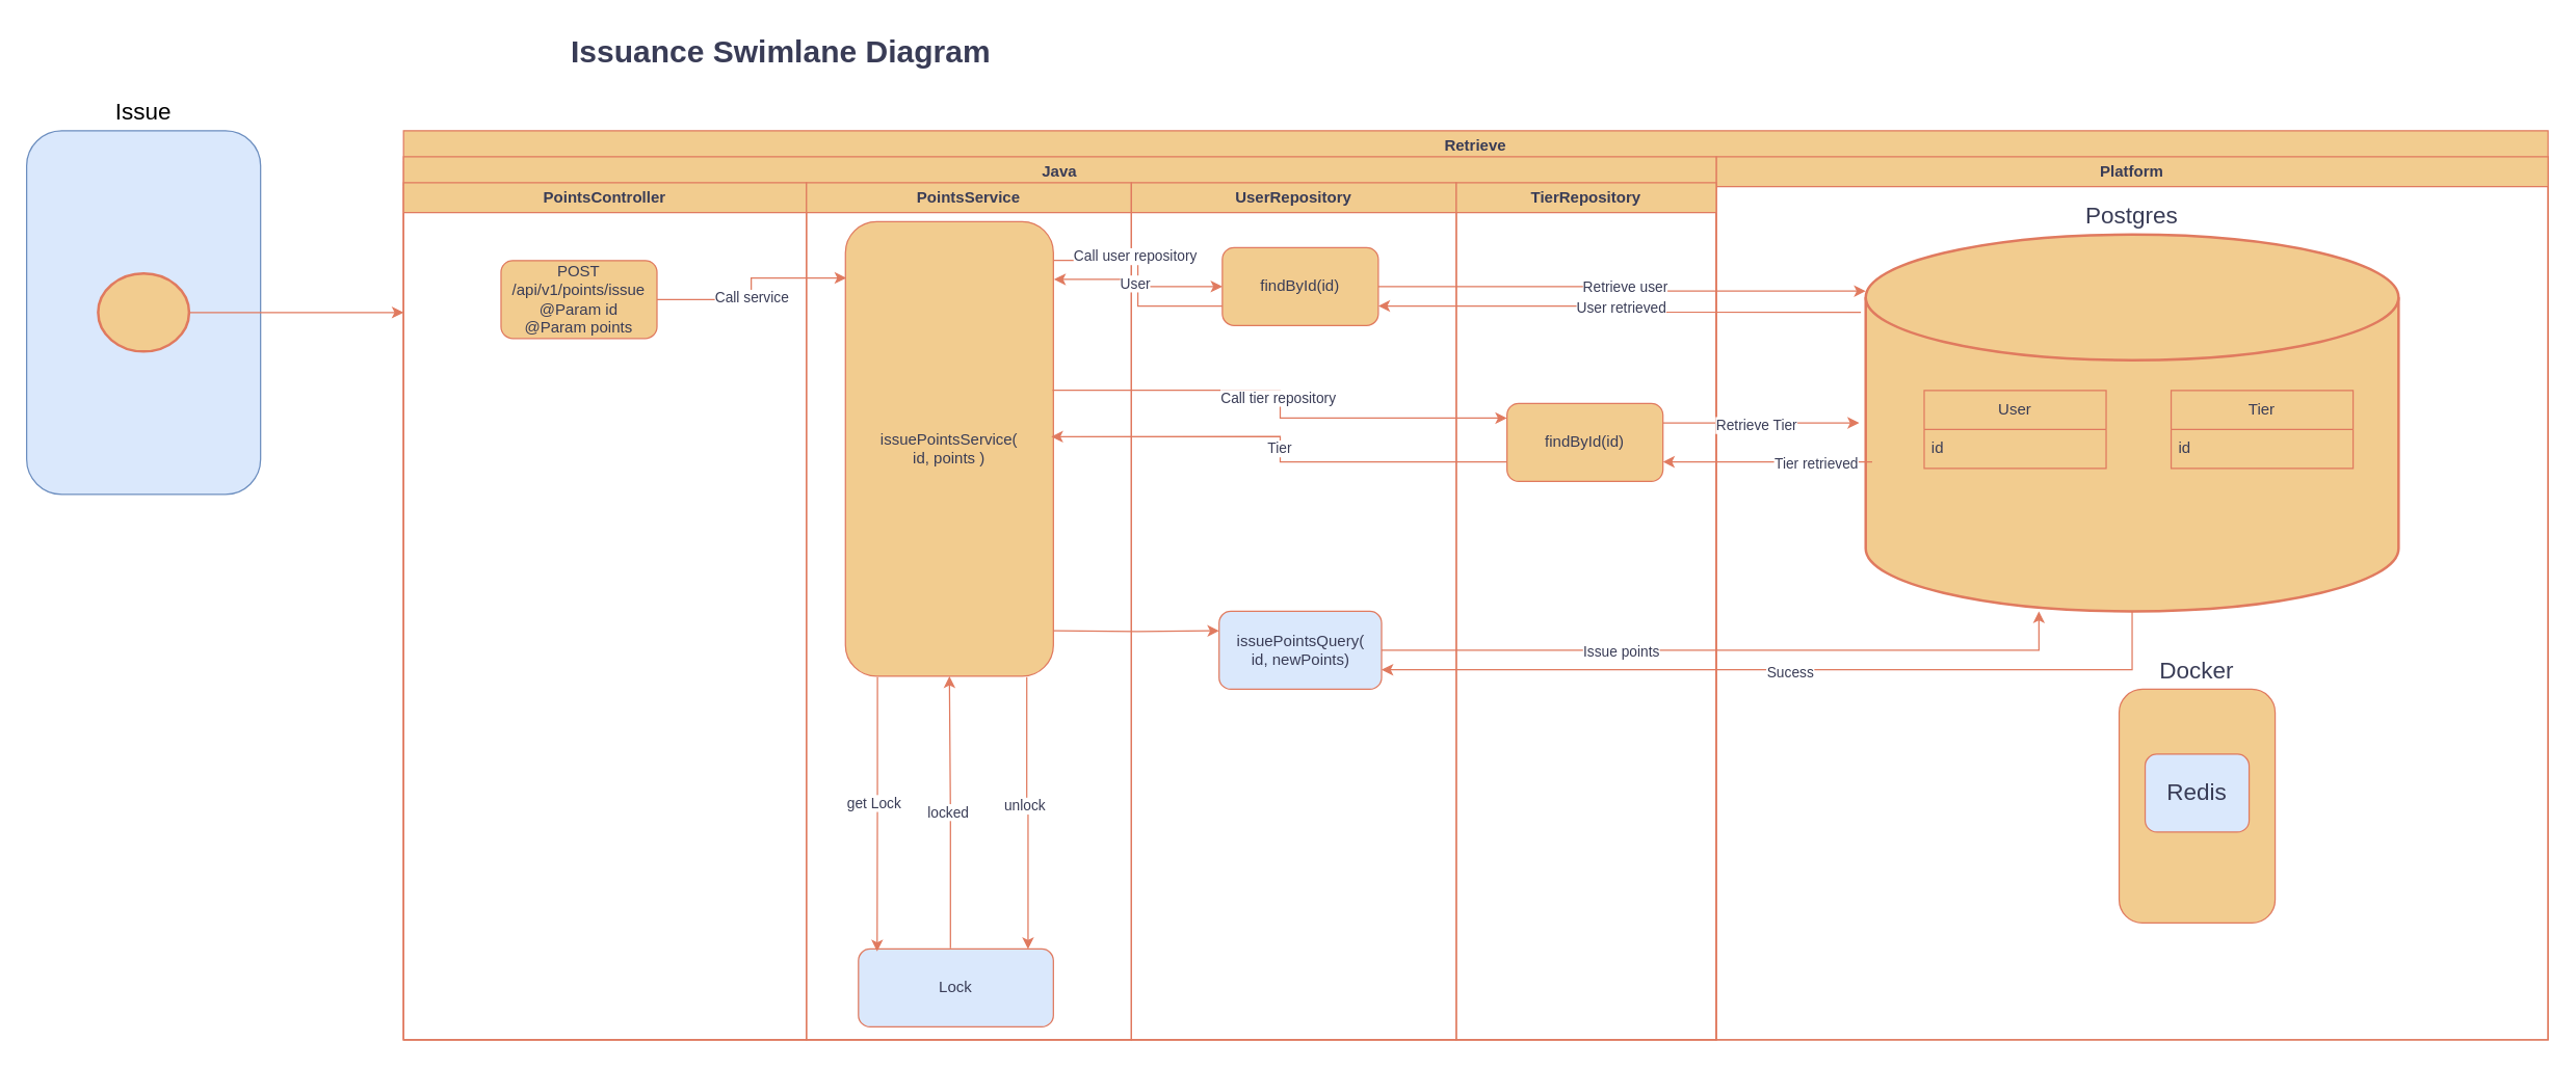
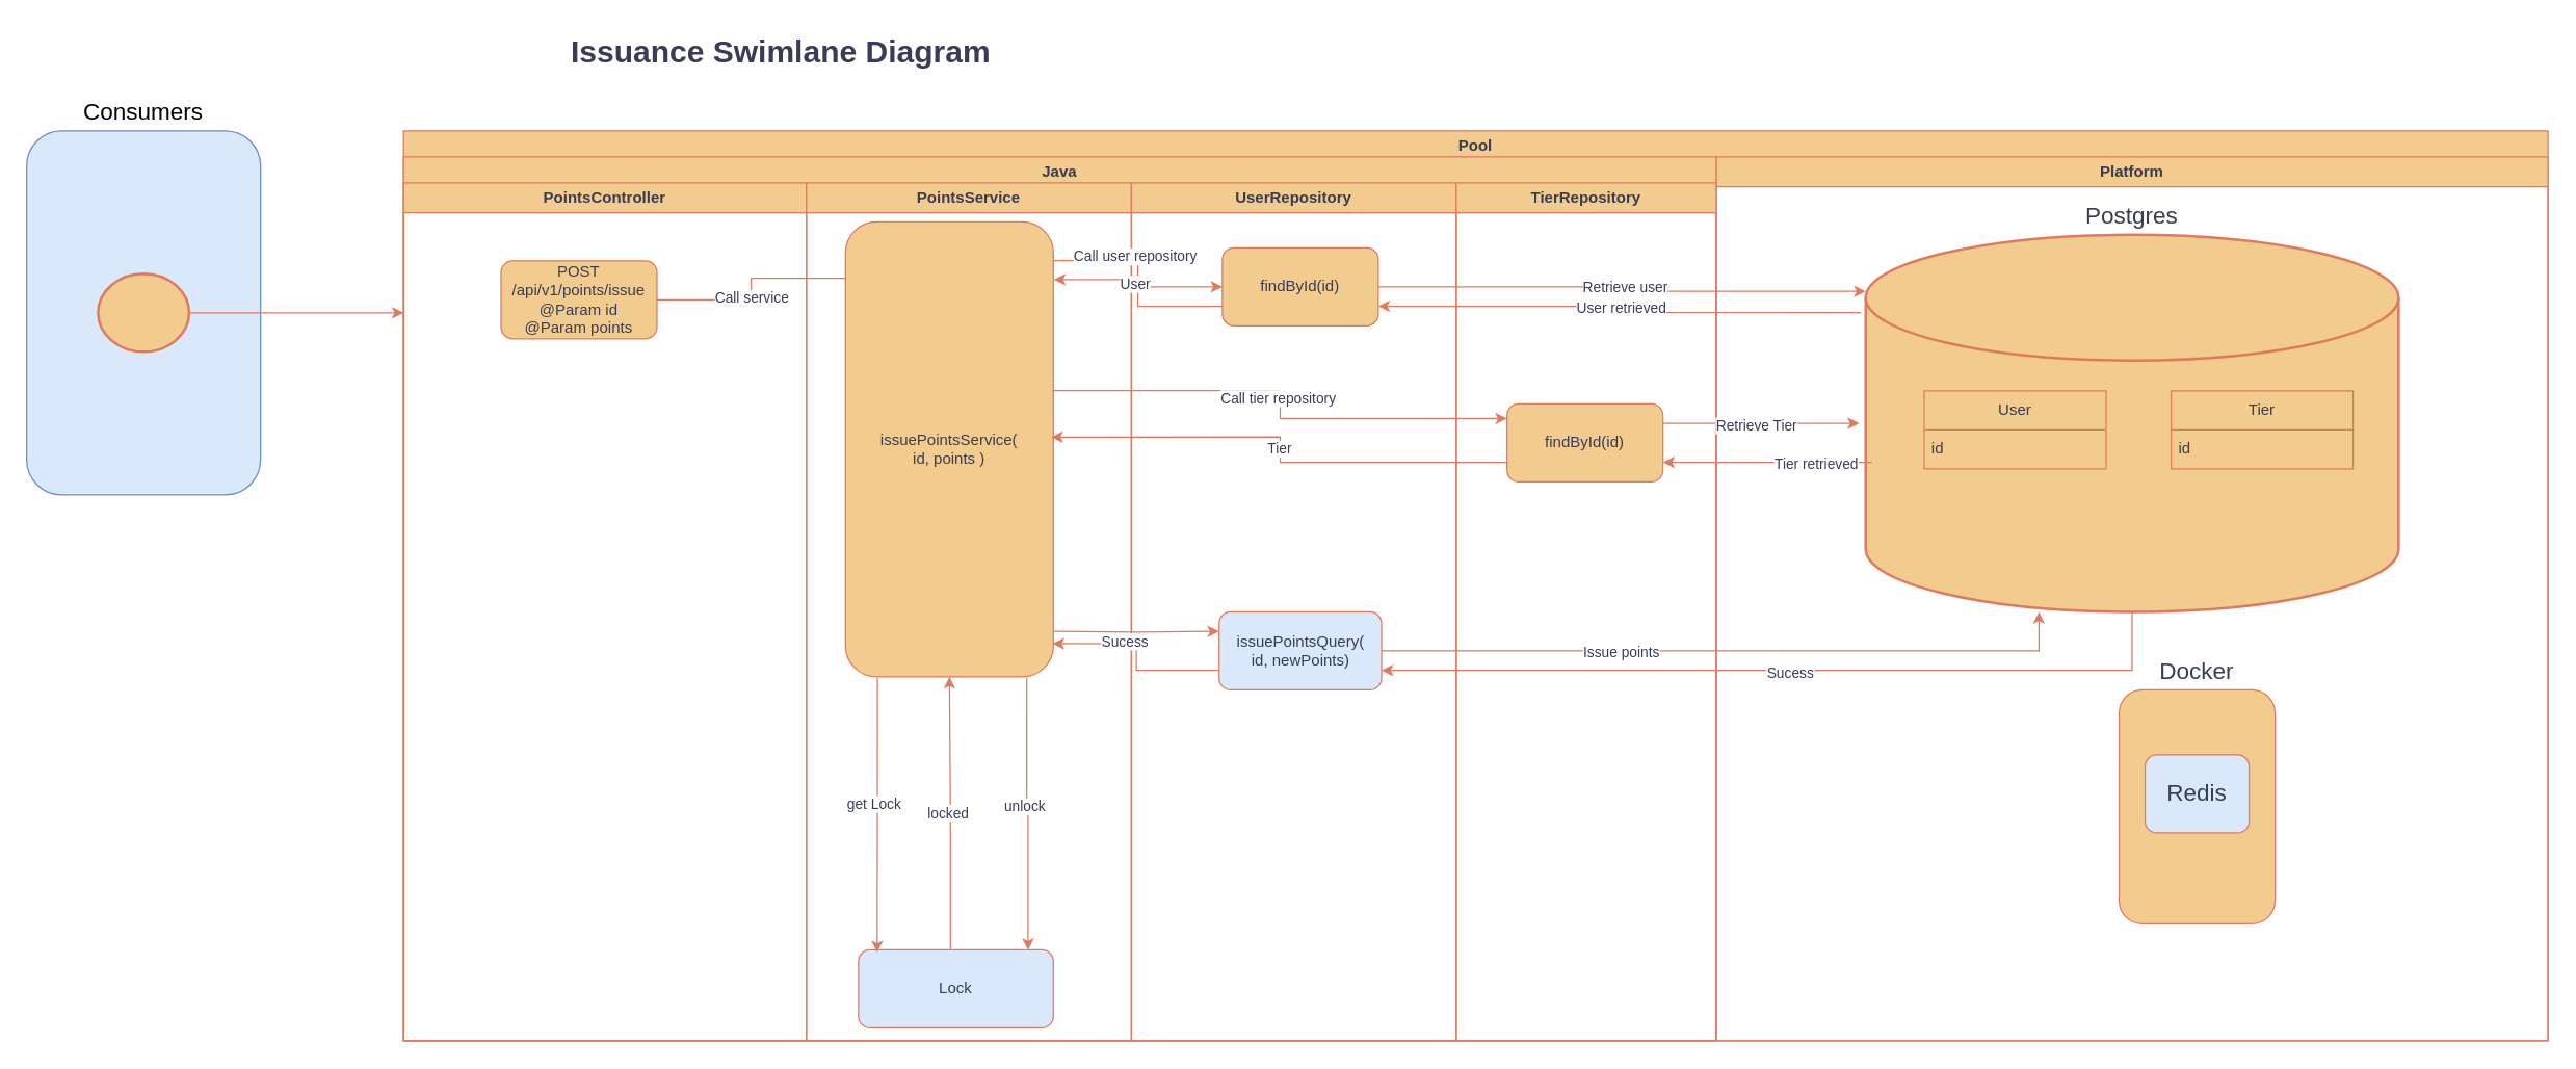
- <mxCell id="53" value="&lt;font style=&quot;font-size: 18px;&quot;&gt;Issue&lt;/font&gt;" style="rounded=1;whiteSpace=wrap;html=1;strokeColor=#6c8ebf;fillColor=#dae8fc;labelPosition=center;verticalLabelPosition=top;align=center;verticalAlign=bottom;" vertex="1" parent="1"><mxGeometry x="20" y="100" width="180" height="280" as="geometry" /></mxCell>
+ <mxCell id="53" value="&lt;font style=&quot;font-size: 18px;&quot;&gt;Consumers&lt;/font&gt;" style="rounded=1;whiteSpace=wrap;html=1;strokeColor=#6c8ebf;fillColor=#dae8fc;labelPosition=center;verticalLabelPosition=top;align=center;verticalAlign=bottom;" vertex="1" parent="1"><mxGeometry x="20" y="100" width="180" height="280" as="geometry" /></mxCell>
- <mxCell id="2" value="Retrieve" style="swimlane;whiteSpace=wrap;html=1;strokeColor=#E07A5F;fontColor=#393C56;fillColor=#F2CC8F;" vertex="1" parent="1"><mxGeometry x="310" y="100" width="1650" height="700" as="geometry" /></mxCell>
+ <mxCell id="2" value="Pool" style="swimlane;whiteSpace=wrap;html=1;strokeColor=#E07A5F;fontColor=#393C56;fillColor=#F2CC8F;" vertex="1" parent="1"><mxGeometry x="310" y="100" width="1650" height="700" as="geometry" /></mxCell>
- <mxCell id="26" style="edgeStyle=orthogonalEdgeStyle;rounded=0;orthogonalLoop=1;jettySize=auto;html=1;exitX=1;exitY=0.5;exitDx=0;exitDy=0;entryX=0.004;entryY=0.124;entryDx=0;entryDy=0;strokeColor=#E07A5F;fontColor=#393C56;fillColor=#F2CC8F;entryPerimeter=0;" edge="1" parent="11" source="13" target="17"><mxGeometry relative="1" as="geometry" /></mxCell>
+ <mxCell id="26" style="edgeStyle=orthogonalEdgeStyle;rounded=0;orthogonalLoop=1;jettySize=auto;html=1;exitX=1;exitY=0.5;exitDx=0;exitDy=0;entryX=0.004;entryY=0.124;entryDx=0;entryDy=0;strokeColor=#E07A5F;fontColor=#393C56;fillColor=#F2CC8F;entryPerimeter=0;endArrow=none;" edge="1" parent="11" source="13" target="17"><mxGeometry relative="1" as="geometry" /></mxCell>
+ <mxCell id="39" style="edgeStyle=orthogonalEdgeStyle;rounded=0;orthogonalLoop=1;jettySize=auto;html=1;exitX=0;exitY=0.75;exitDx=0;exitDy=0;strokeColor=#E07A5F;fontColor=#393C56;fillColor=#F2CC8F;entryX=0.996;entryY=0.927;entryDx=0;entryDy=0;entryPerimeter=0;" edge="1" parent="11" source="25" target="17"><mxGeometry relative="1" as="geometry"><mxPoint x="510" y="290" as="targetPoint" /></mxGeometry></mxCell>
+ <mxCell id="40" value="Sucess" style="edgeLabel;html=1;align=center;verticalAlign=middle;resizable=0;points=[];strokeColor=#E07A5F;fontColor=#393C56;fillColor=#F2CC8F;" vertex="1" connectable="0" parent="39"><mxGeometry x="0.265" y="-2" relative="1" as="geometry"><mxPoint as="offset" /></mxGeometry></mxCell>
